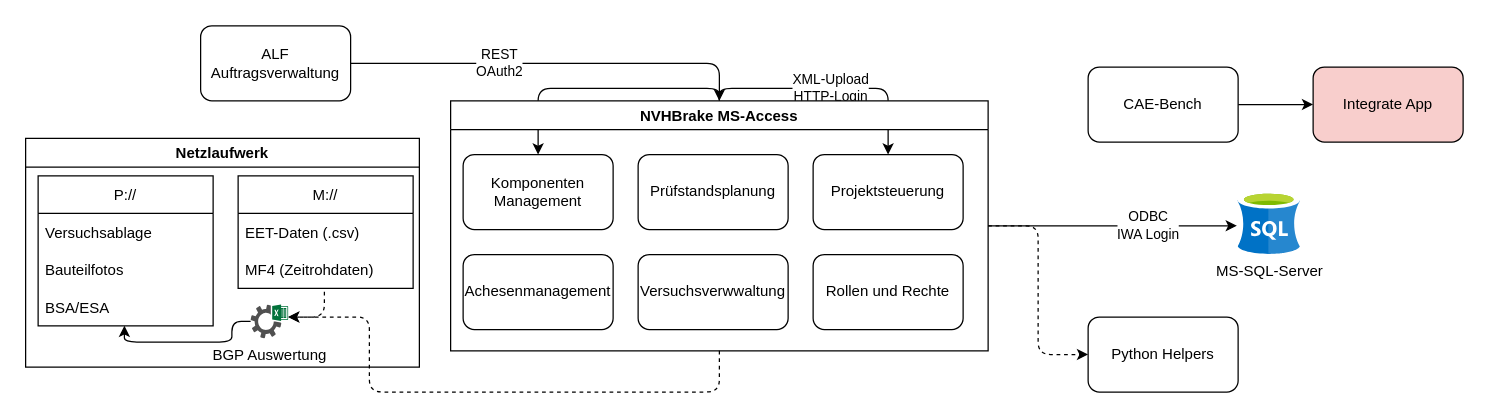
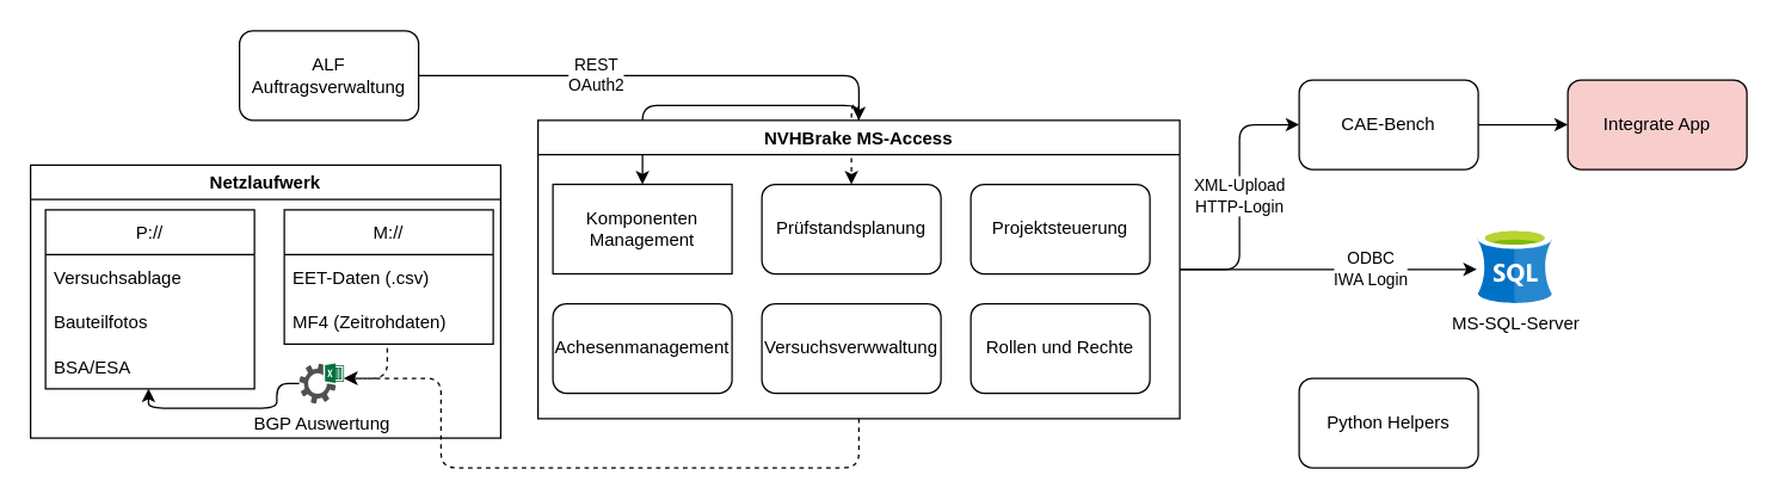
- <mxCell id="2" value="XML-Upload&lt;br&gt;HTTP-Login" style="edgeStyle=orthogonalEdgeStyle;html=1;" edge="1" parent="1" source="8" target="13"><mxGeometry relative="1" as="geometry" /></mxCell>
+ <mxCell id="2" value="XML-Upload&lt;br&gt;HTTP-Login" style="edgeStyle=orthogonalEdgeStyle;html=1;entryX=0;entryY=0.5;entryDx=0;entryDy=0;" edge="1" parent="1" source="8" target="31"><mxGeometry relative="1" as="geometry" /></mxCell>
- <mxCell id="9" value="Komponenten&lt;br&gt;Management" style="rounded=1;whiteSpace=wrap;html=1;" vertex="1" parent="8"><mxGeometry x="10" y="43" width="120" height="60" as="geometry" /></mxCell>
+ <mxCell id="9" value="Komponenten&lt;br&gt;Management" style="whiteSpace=wrap;html=1;rounded=0;" vertex="1" parent="8"><mxGeometry x="10" y="43" width="120" height="60" as="geometry" /></mxCell>
- <mxCell id="6" style="edgeStyle=orthogonalEdgeStyle;html=1;dashed=1;" edge="1" parent="1" source="8" target="33"><mxGeometry relative="1" as="geometry" /></mxCell>
+ <mxCell id="6" style="edgeStyle=orthogonalEdgeStyle;html=1;dashed=1;" edge="1" parent="1" source="8" target="11"><mxGeometry relative="1" as="geometry" /></mxCell>
